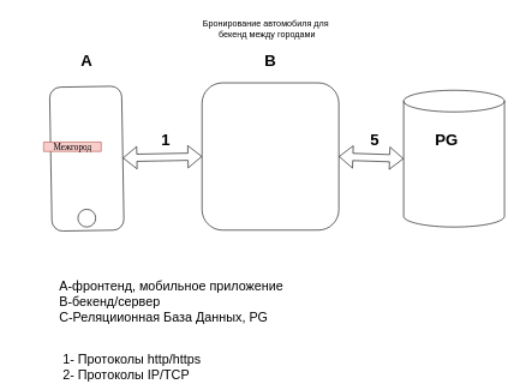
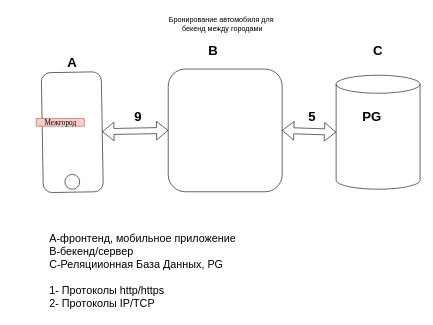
- <mxCell id="6" value="A" style="text;html=1;strokeColor=none;fillColor=none;align=center;verticalAlign=middle;whiteSpace=wrap;rounded=0;fontStyle=1;fontSize=22;" vertex="1" parent="1"><mxGeometry x="90" y="70" width="60" height="30" as="geometry" /></mxCell>
+ <mxCell id="6" value="A" style="text;html=1;strokeColor=none;fillColor=none;align=center;verticalAlign=middle;whiteSpace=wrap;rounded=0;fontStyle=1;fontSize=22;" vertex="1" parent="1"><mxGeometry x="90" y="90" width="60" height="30" as="geometry" /></mxCell>
- <mxCell id="7" value="B" style="text;html=1;strokeColor=none;fillColor=none;align=center;verticalAlign=middle;whiteSpace=wrap;rounded=0;fontStyle=1;fontSize=22;" vertex="1" parent="1"><mxGeometry x="345" y="70" width="60" height="30" as="geometry" /></mxCell>
+ <mxCell id="7" value="B" style="text;html=1;strokeColor=none;fillColor=none;align=center;verticalAlign=middle;whiteSpace=wrap;rounded=0;fontStyle=1;fontSize=22;" vertex="1" parent="1"><mxGeometry x="325" y="70" width="60" height="30" as="geometry" /></mxCell>
+ <mxCell id="8" value="C" style="text;html=1;strokeColor=none;fillColor=none;align=center;verticalAlign=middle;whiteSpace=wrap;rounded=0;fontStyle=1;fontSize=22;" vertex="1" parent="1"><mxGeometry x="600" y="70" width="60" height="30" as="geometry" /></mxCell>
- <mxCell id="11" value="&lt;b&gt;1&lt;/b&gt;" style="text;html=1;strokeColor=none;fillColor=none;align=center;verticalAlign=middle;whiteSpace=wrap;rounded=0;fontSize=22;" vertex="1" parent="1"><mxGeometry x="200" y="180" width="60" height="30" as="geometry" /></mxCell>
+ <mxCell id="11" value="&lt;b&gt;9&lt;/b&gt;" style="text;html=1;strokeColor=none;fillColor=none;align=center;verticalAlign=middle;whiteSpace=wrap;rounded=0;fontSize=22;" vertex="1" parent="1"><mxGeometry x="200" y="180" width="60" height="30" as="geometry" /></mxCell>
- <mxCell id="15" value="1- Протоколы http/https&lt;br style=&quot;font-size: 18px;&quot;&gt;2- Протоколы IP/TCP" style="text;html=1;strokeColor=none;fillColor=none;align=left;verticalAlign=middle;whiteSpace=wrap;rounded=0;fontSize=18;" vertex="1" parent="1"><mxGeometry x="85" y="485" width="390" height="50" as="geometry" /></mxCell>
+ <mxCell id="15" value="1- Протоколы http/https&lt;br style=&quot;font-size: 18px;&quot;&gt;2- Протоколы IP/TCP" style="text;html=1;strokeColor=none;fillColor=none;align=left;verticalAlign=middle;whiteSpace=wrap;rounded=0;fontSize=18;" vertex="1" parent="1"><mxGeometry x="80" y="470" width="390" height="50" as="geometry" /></mxCell>
